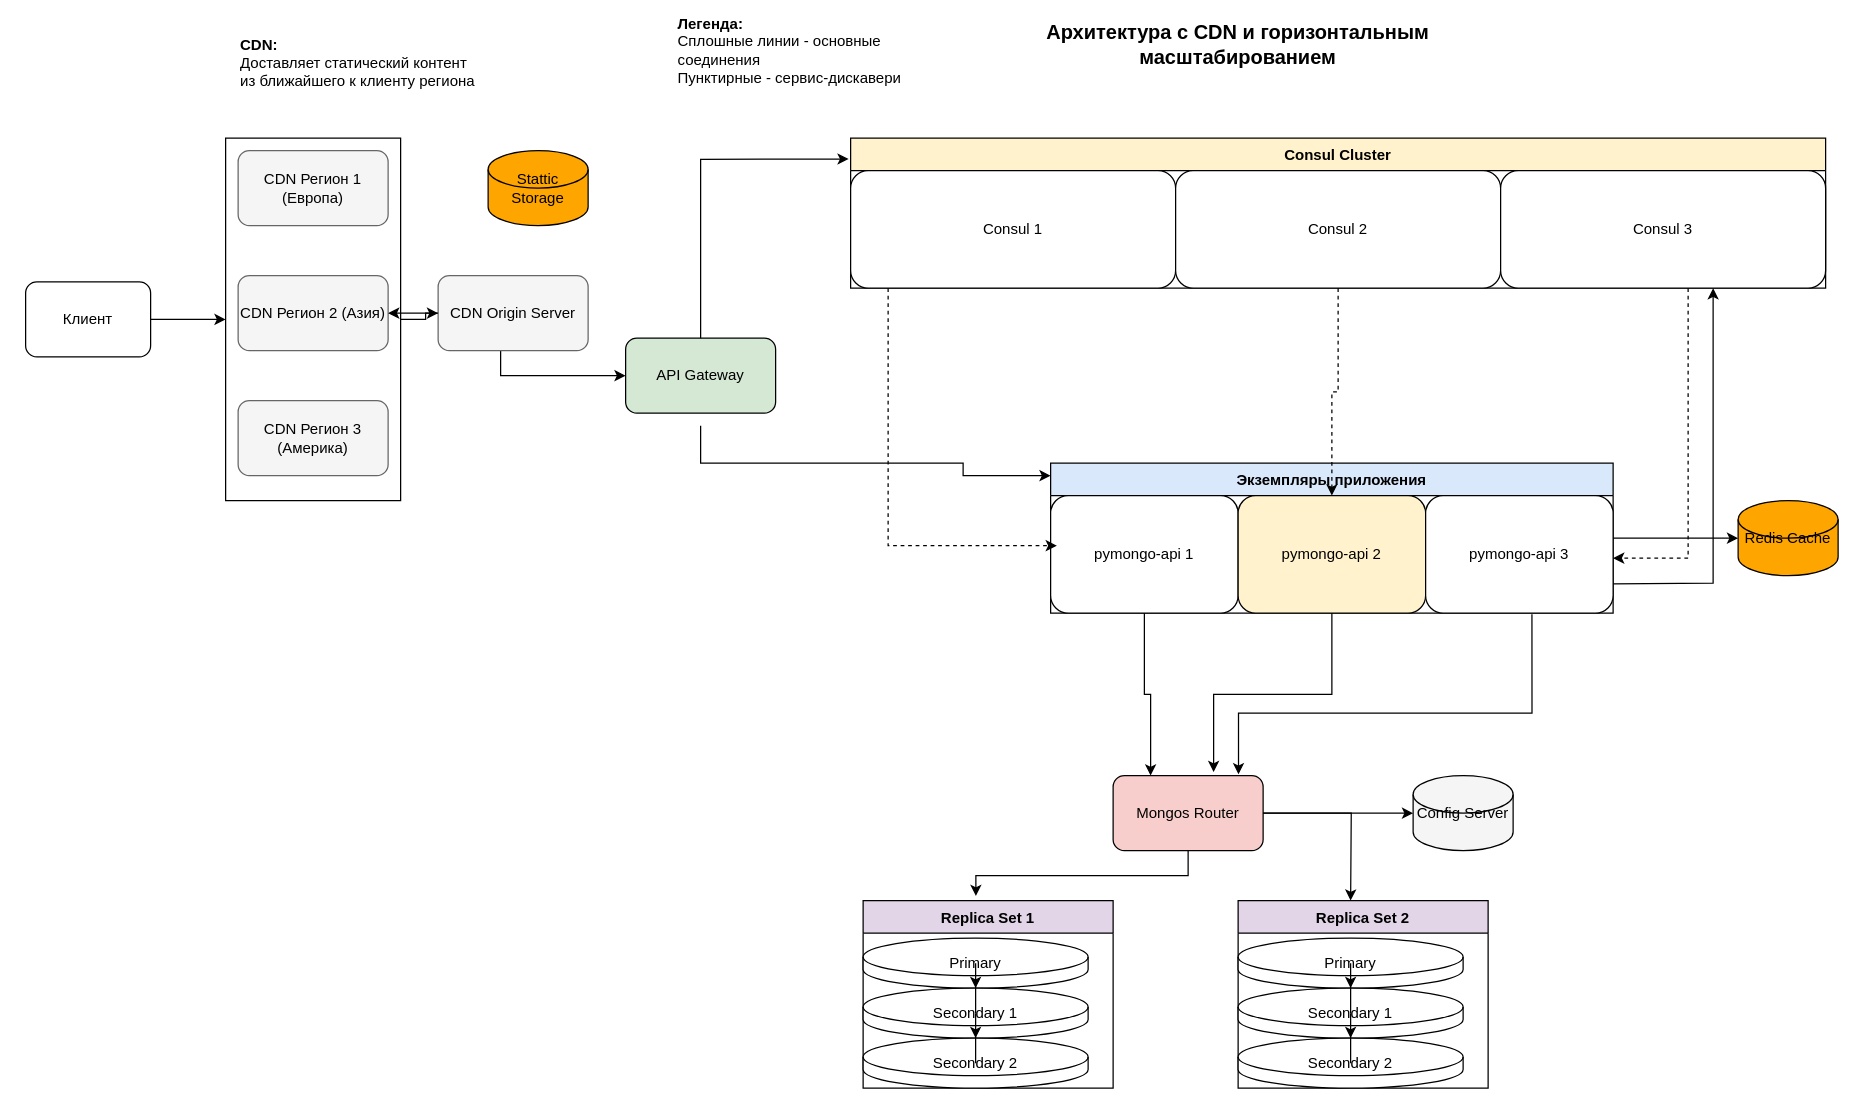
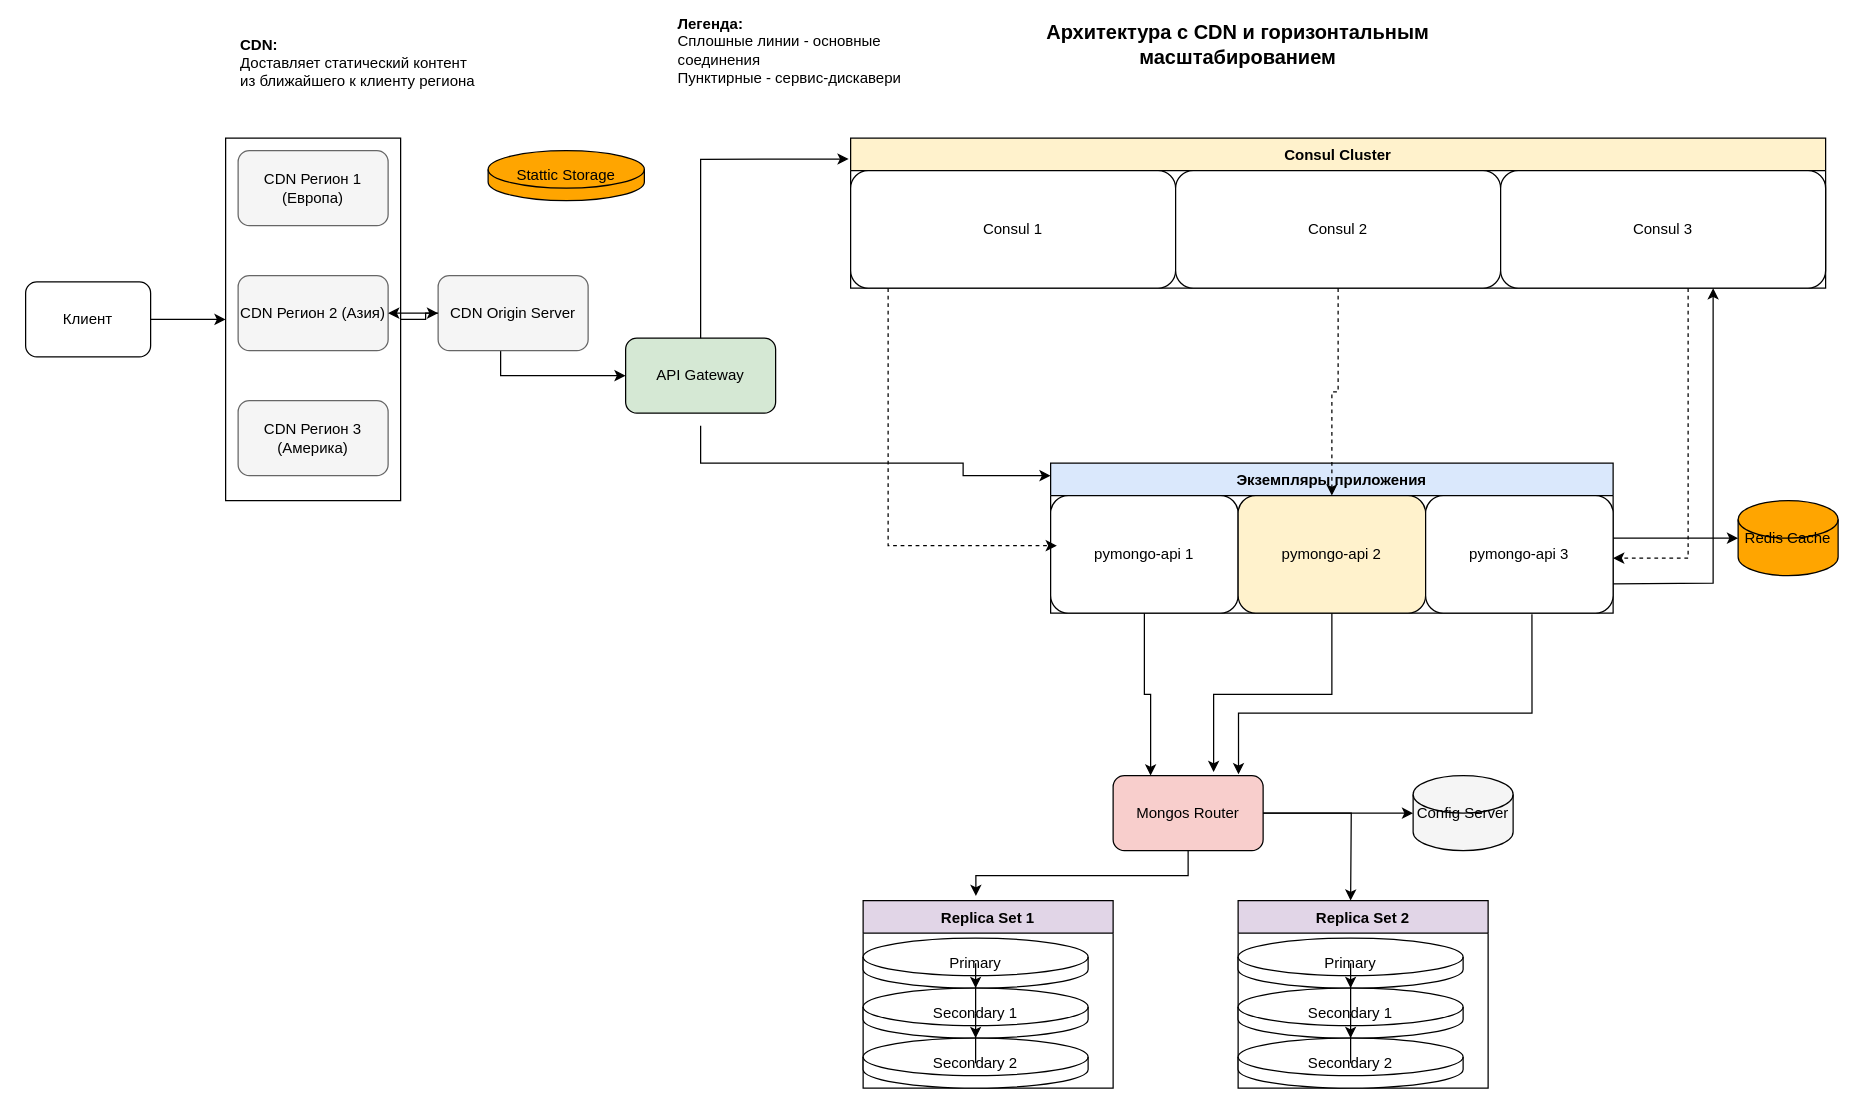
- <mxCell id="51" value="Stattic Storage" style="shape=cylinder3;whiteSpace=wrap;html=1;fillColor=#FFA500;" vertex="1" parent="1"><mxGeometry x="390" y="120" width="80" height="60" as="geometry" /></mxCell>
+ <mxCell id="51" value="Stattic Storage" style="shape=cylinder3;whiteSpace=wrap;html=1;fillColor=#FFA500;" vertex="1" parent="1"><mxGeometry x="390" y="120" width="125" height="40" as="geometry" /></mxCell>
